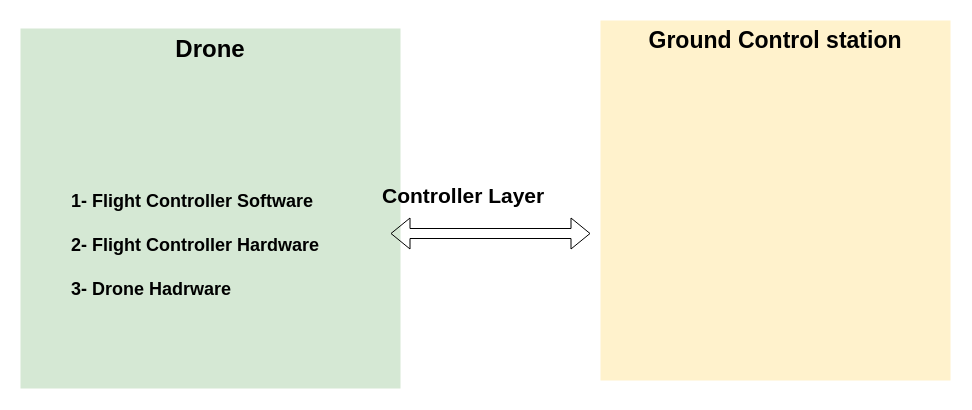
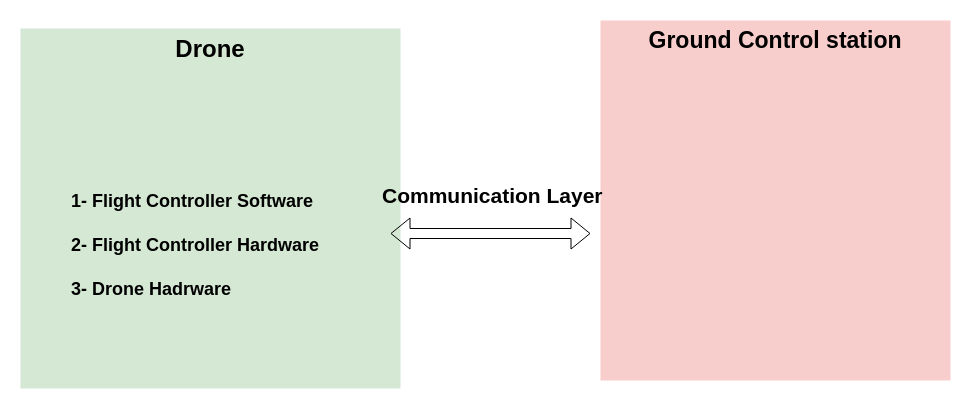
- <mxCell id="5" value="&lt;font style=&quot;font-size: 21px&quot;&gt;&lt;b&gt;Controller Layer&lt;/b&gt;&lt;/font&gt;" style="text;html=1;resizable=0;points=[];autosize=1;align=left;verticalAlign=top;spacingTop=-4;" vertex="1" parent="1"><mxGeometry x="380" y="180" width="240" height="20" as="geometry" /></mxCell>
+ <mxCell id="5" value="&lt;font style=&quot;font-size: 21px&quot;&gt;&lt;b&gt;Communication Layer&lt;/b&gt;&lt;/font&gt;" style="text;html=1;resizable=0;points=[];autosize=1;align=left;verticalAlign=top;spacingTop=-4;" vertex="1" parent="1"><mxGeometry x="380" y="180" width="240" height="20" as="geometry" /></mxCell>
- <mxCell id="2" value="&lt;font style=&quot;font-size: 23px&quot;&gt;&lt;b&gt;Ground Control station&lt;/b&gt;&lt;/font&gt;" style="whiteSpace=wrap;html=1;fillColor=#fff2cc;fontSize=14;strokeColor=none;verticalAlign=top;" parent="1" vertex="1"><mxGeometry x="600" y="20" width="350" height="360" as="geometry" /></mxCell>
+ <mxCell id="2" value="&lt;font style=&quot;font-size: 23px&quot;&gt;&lt;b&gt;Ground Control station&lt;/b&gt;&lt;/font&gt;" style="whiteSpace=wrap;html=1;fillColor=#f8cecc;fontSize=14;strokeColor=none;verticalAlign=top;" parent="1" vertex="1"><mxGeometry x="600" y="20" width="350" height="360" as="geometry" /></mxCell>
